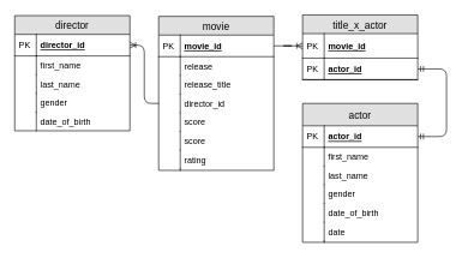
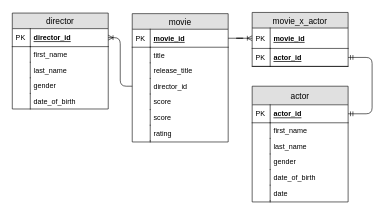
- <mxCell id="45" value="title_x_actor" style="swimlane;fontStyle=0;childLayout=stackLayout;horizontal=1;startSize=26;fillColor=#e0e0e0;horizontalStack=0;resizeParent=1;resizeParentMax=0;resizeLast=0;collapsible=1;marginBottom=0;swimlaneFillColor=#ffffff;align=center;fontSize=14;" vertex="1" parent="1"><mxGeometry x="420" y="20" width="160" height="90" as="geometry" /></mxCell>
+ <mxCell id="45" value="movie_x_actor" style="swimlane;fontStyle=0;childLayout=stackLayout;horizontal=1;startSize=26;fillColor=#e0e0e0;horizontalStack=0;resizeParent=1;resizeParentMax=0;resizeLast=0;collapsible=1;marginBottom=0;swimlaneFillColor=#ffffff;align=center;fontSize=14;" vertex="1" parent="1"><mxGeometry x="420" y="20" width="160" height="90" as="geometry" /></mxCell>
- <mxCell id="5" value="release" style="shape=partialRectangle;top=0;left=0;right=0;bottom=0;align=left;verticalAlign=top;fillColor=none;spacingLeft=34;spacingRight=4;overflow=hidden;rotatable=0;points=[[0,0.5],[1,0.5]];portConstraint=eastwest;dropTarget=0;fontSize=12;" vertex="1" parent="2"><mxGeometry y="56" width="160" height="26" as="geometry" /></mxCell>
+ <mxCell id="5" value="title" style="shape=partialRectangle;top=0;left=0;right=0;bottom=0;align=left;verticalAlign=top;fillColor=none;spacingLeft=34;spacingRight=4;overflow=hidden;rotatable=0;points=[[0,0.5],[1,0.5]];portConstraint=eastwest;dropTarget=0;fontSize=12;" vertex="1" parent="2"><mxGeometry y="56" width="160" height="26" as="geometry" /></mxCell>
